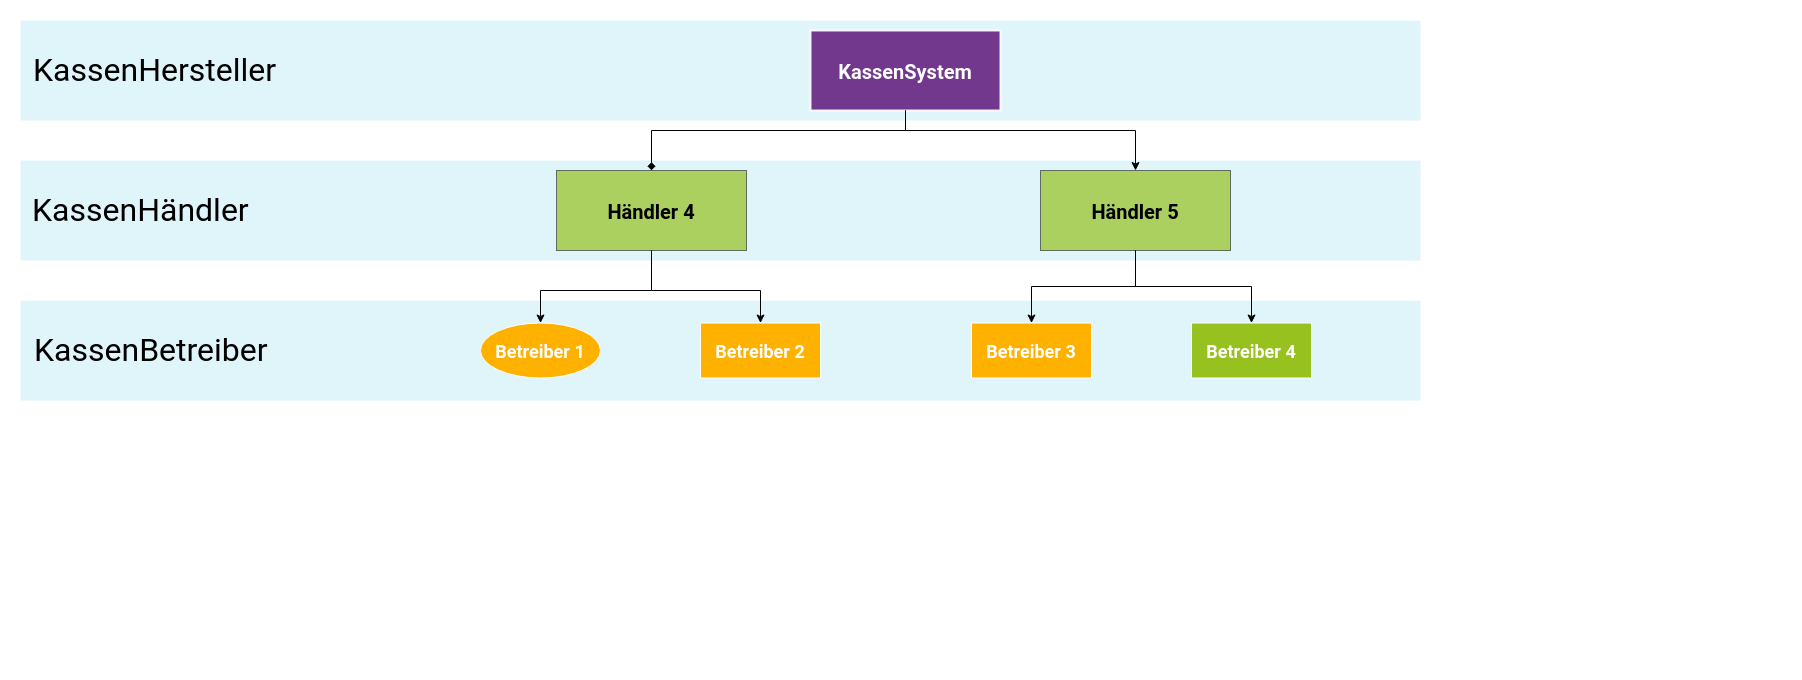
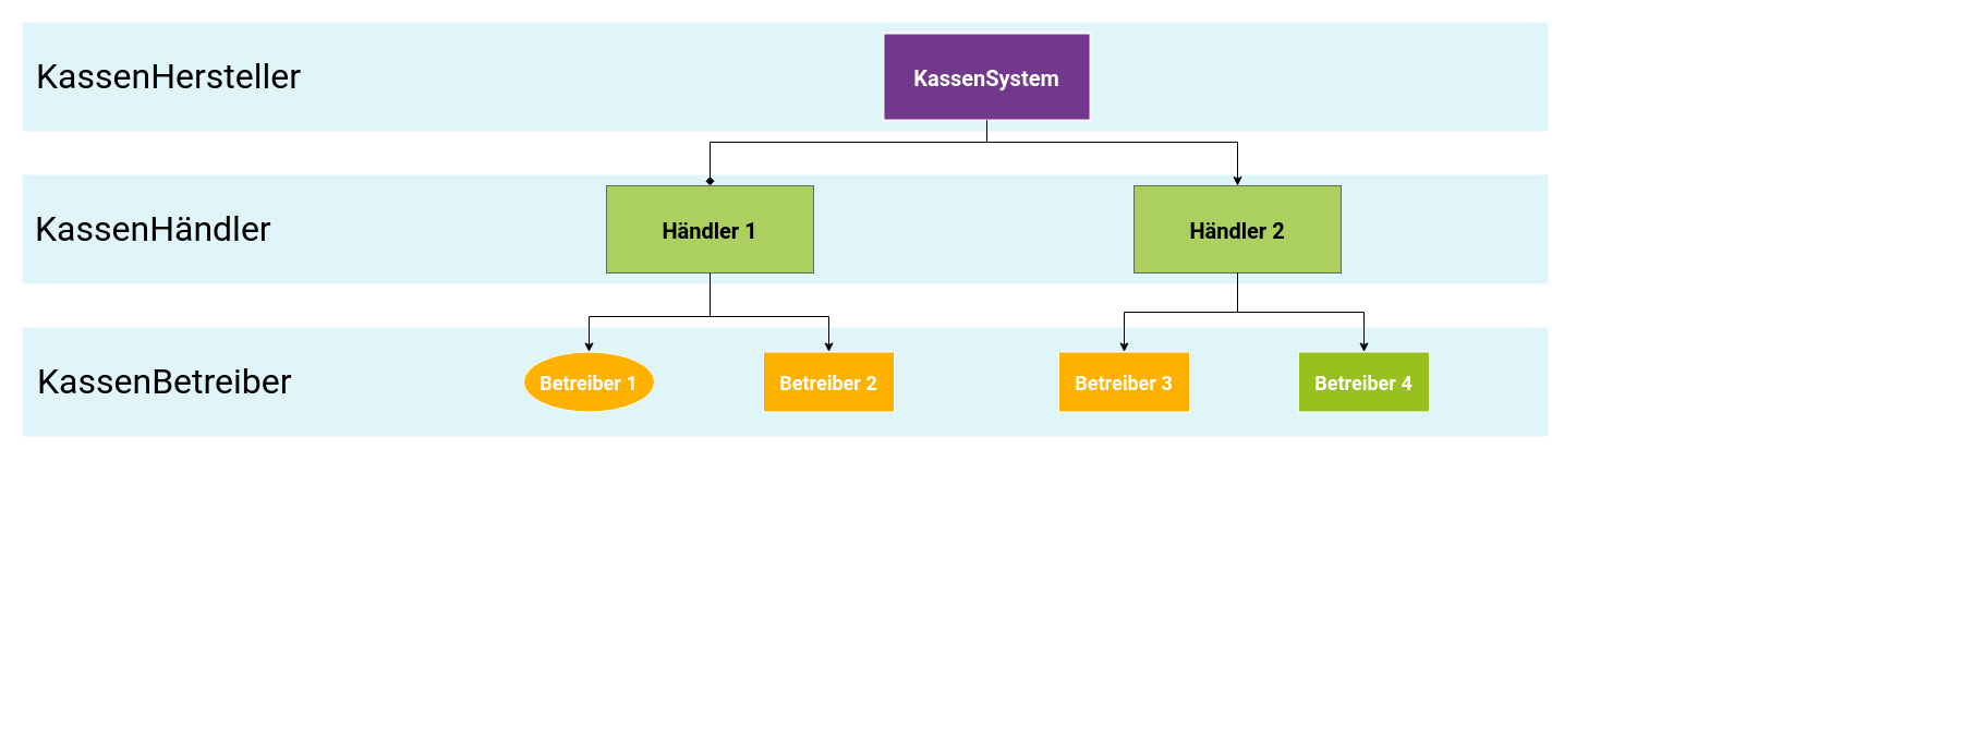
- <mxCell id="18" value="Händler 4" style="rounded=0;strokeColor=#36393d;fontStyle=1;fontFamily=Roboto;fontSize=20;fillColor=#96c11f;opacity=70;fontSource=https%3A%2F%2Ffonts.googleapis.com%2Fcss%3Ffamily%3DRoboto;" parent="1" vertex="1"><mxGeometry x="556" y="170" width="190" height="80" as="geometry" /></mxCell>
+ <mxCell id="18" value="Händler 1" style="rounded=0;strokeColor=#36393d;fontStyle=1;fontFamily=Roboto;fontSize=20;fillColor=#96c11f;opacity=70;fontSource=https%3A%2F%2Ffonts.googleapis.com%2Fcss%3Ffamily%3DRoboto;" parent="1" vertex="1"><mxGeometry x="556" y="170" width="190" height="80" as="geometry" /></mxCell>
- <mxCell id="9" value="Händler 5" style="rounded=0;strokeColor=#36393d;fontStyle=1;fontFamily=Roboto;fontSize=20;fillColor=#96c11f;opacity=70;fontSource=https%3A%2F%2Ffonts.googleapis.com%2Fcss%3Ffamily%3DRoboto;" parent="6" vertex="1"><mxGeometry x="1020" y="10" width="190" height="80" as="geometry" /></mxCell>
+ <mxCell id="9" value="Händler 2" style="rounded=0;strokeColor=#36393d;fontStyle=1;fontFamily=Roboto;fontSize=20;fillColor=#96c11f;opacity=70;fontSource=https%3A%2F%2Ffonts.googleapis.com%2Fcss%3Ffamily%3DRoboto;" parent="6" vertex="1"><mxGeometry x="1020" y="10" width="190" height="80" as="geometry" /></mxCell>
